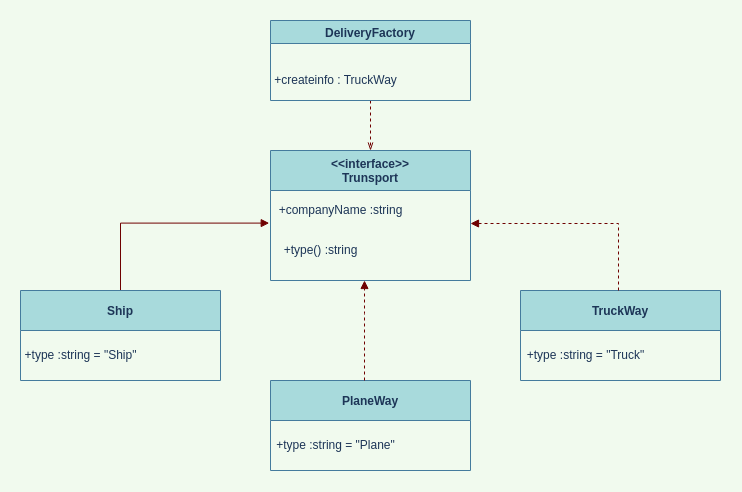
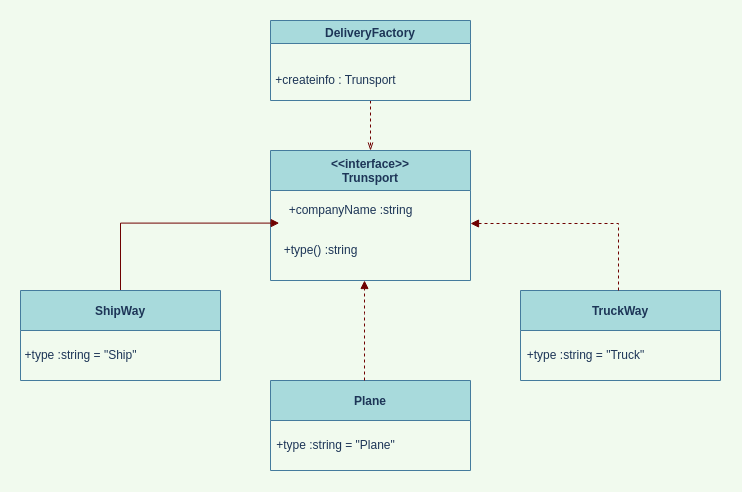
- <mxCell id="15" value="+createinfo : TruckWay" style="text;html=1;align=center;verticalAlign=middle;resizable=0;points=[];autosize=1;strokeColor=none;fontColor=#1D3557;" parent="13" vertex="1"><mxGeometry y="50" width="130" height="20" as="geometry" /></mxCell>
+ <mxCell id="15" value="+createinfo : Trunsport" style="text;html=1;align=center;verticalAlign=middle;resizable=0;points=[];autosize=1;strokeColor=none;fontColor=#1D3557;" parent="13" vertex="1"><mxGeometry y="50" width="130" height="20" as="geometry" /></mxCell>
- <mxCell id="4" value="+companyName :string" style="text;html=1;align=center;verticalAlign=middle;resizable=0;points=[];autosize=1;strokeColor=none;fontColor=#1D3557;" parent="2" vertex="1"><mxGeometry y="50" width="140" height="20" as="geometry" /></mxCell>
+ <mxCell id="4" value="+companyName :string" style="text;html=1;align=center;verticalAlign=middle;resizable=0;points=[];autosize=1;strokeColor=none;fontColor=#1D3557;" parent="2" vertex="1"><mxGeometry x="10" y="50" width="140" height="20" as="geometry" /></mxCell>
- <mxCell id="6" value="Ship" style="swimlane;startSize=40;fillColor=#A8DADC;strokeColor=#457B9D;fontColor=#1D3557;" parent="1" vertex="1"><mxGeometry x="20" y="290" width="200" height="90" as="geometry" /></mxCell>
+ <mxCell id="6" value="ShipWay" style="swimlane;startSize=40;fillColor=#A8DADC;strokeColor=#457B9D;fontColor=#1D3557;" parent="1" vertex="1"><mxGeometry x="20" y="290" width="200" height="90" as="geometry" /></mxCell>
- <mxCell id="10" value="PlaneWay" style="swimlane;startSize=40;fillColor=#A8DADC;strokeColor=#457B9D;fontColor=#1D3557;" parent="1" vertex="1"><mxGeometry x="270" y="380" width="200" height="90" as="geometry" /></mxCell>
+ <mxCell id="10" value="Plane" style="swimlane;startSize=40;fillColor=#A8DADC;strokeColor=#457B9D;fontColor=#1D3557;" parent="1" vertex="1"><mxGeometry x="270" y="380" width="200" height="90" as="geometry" /></mxCell>
